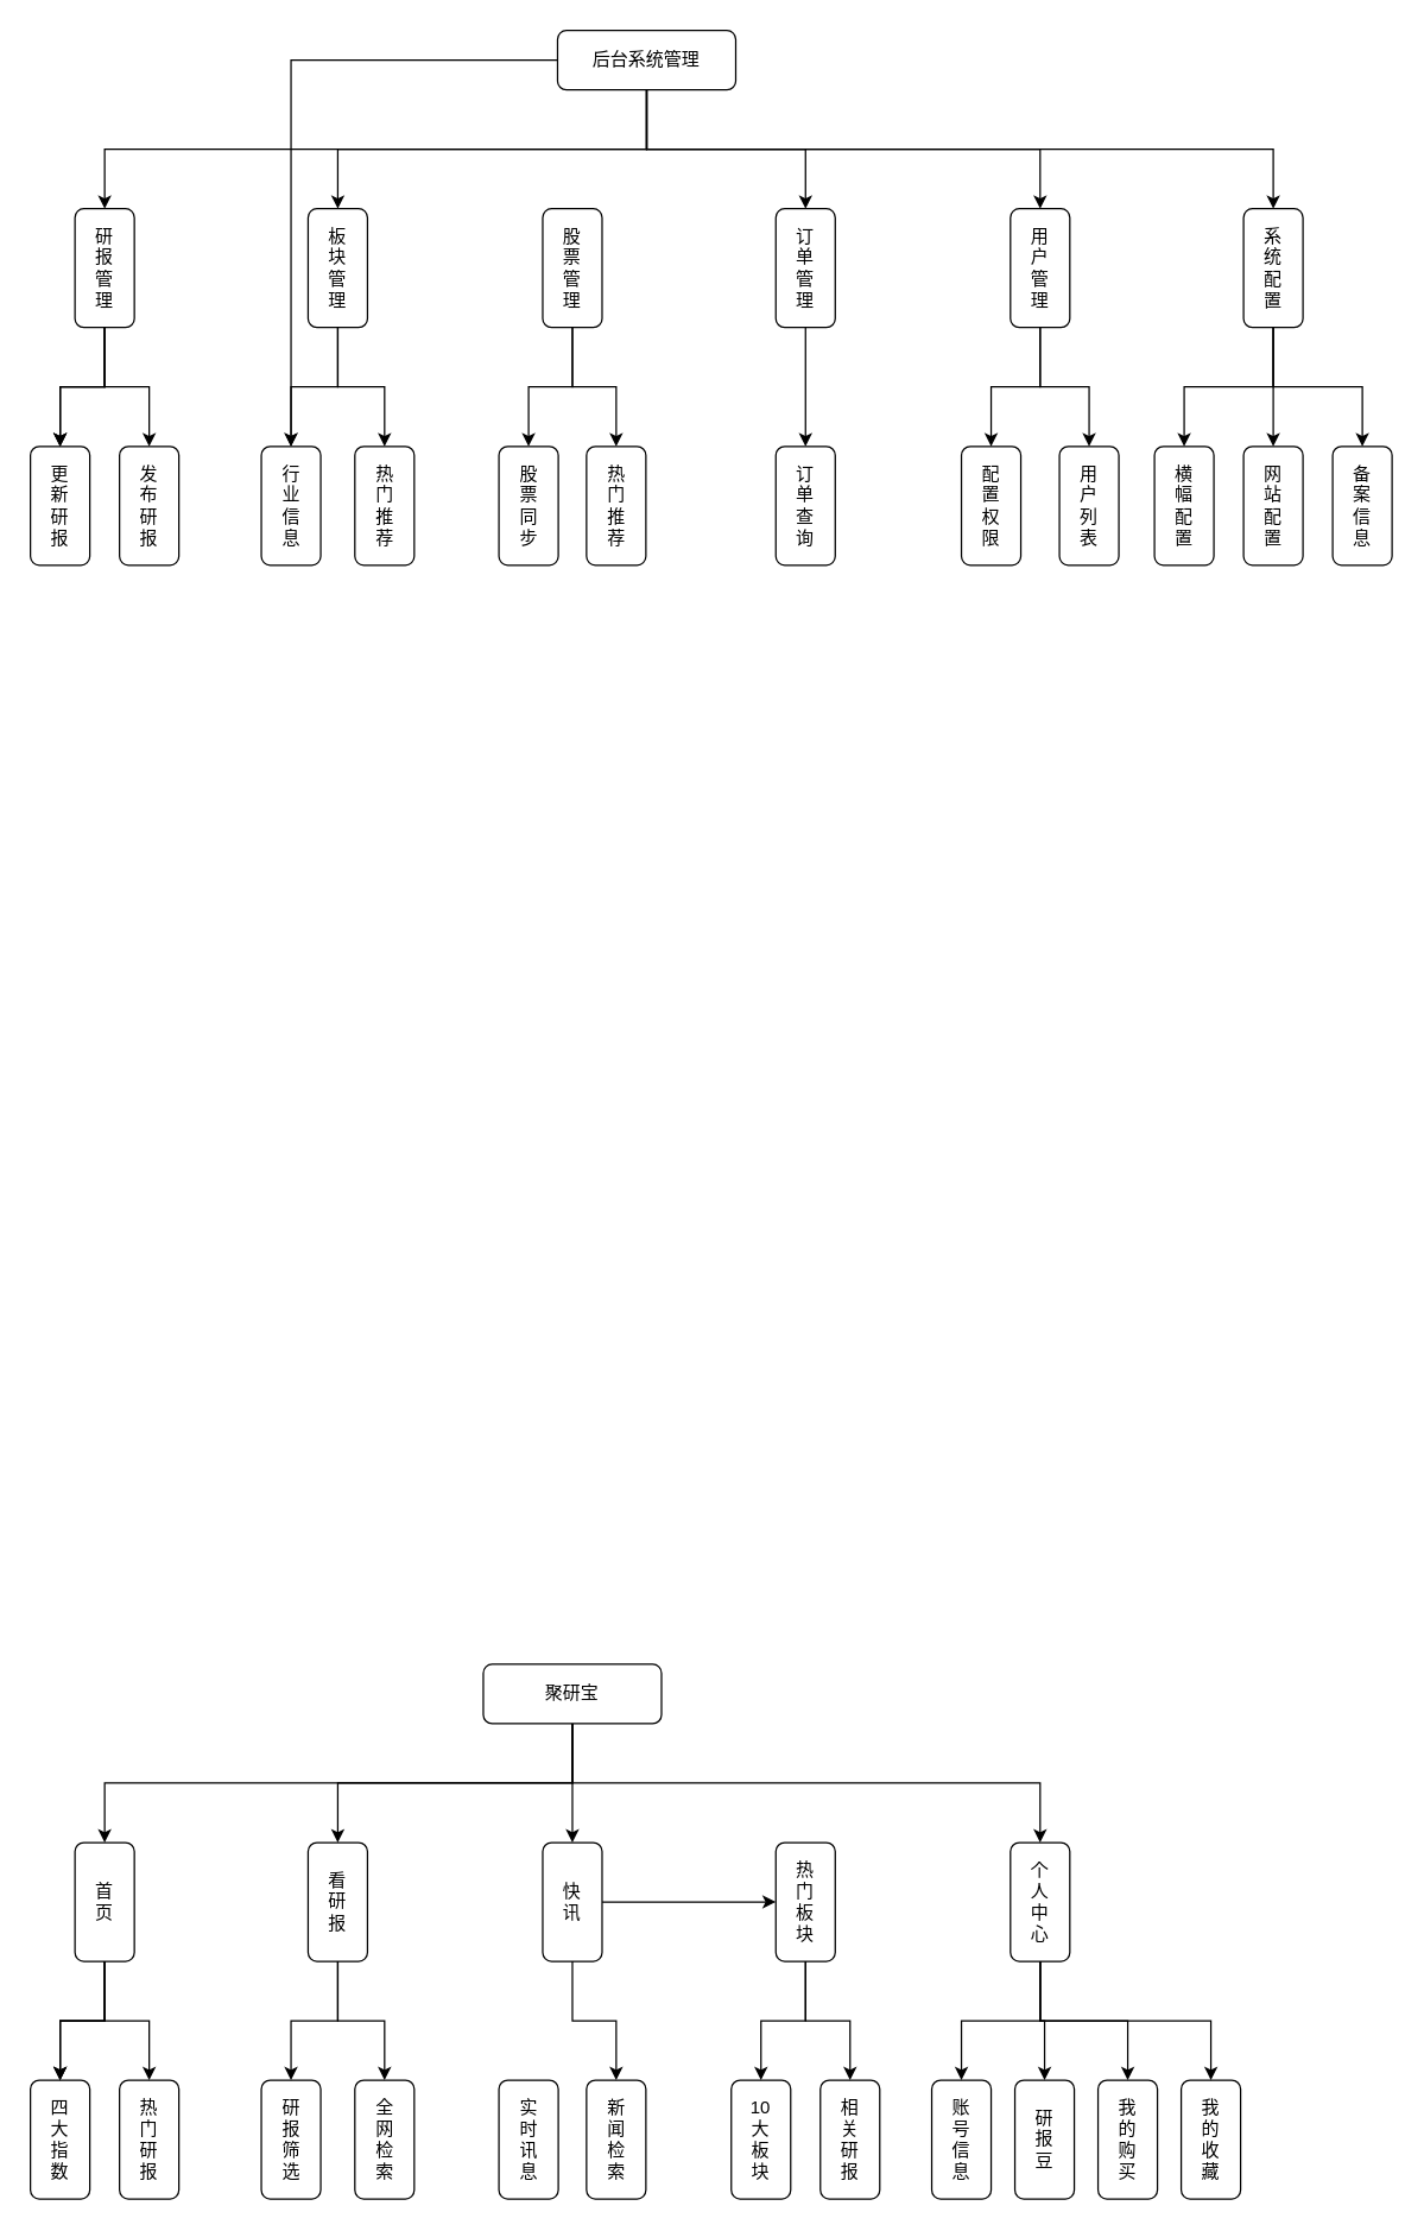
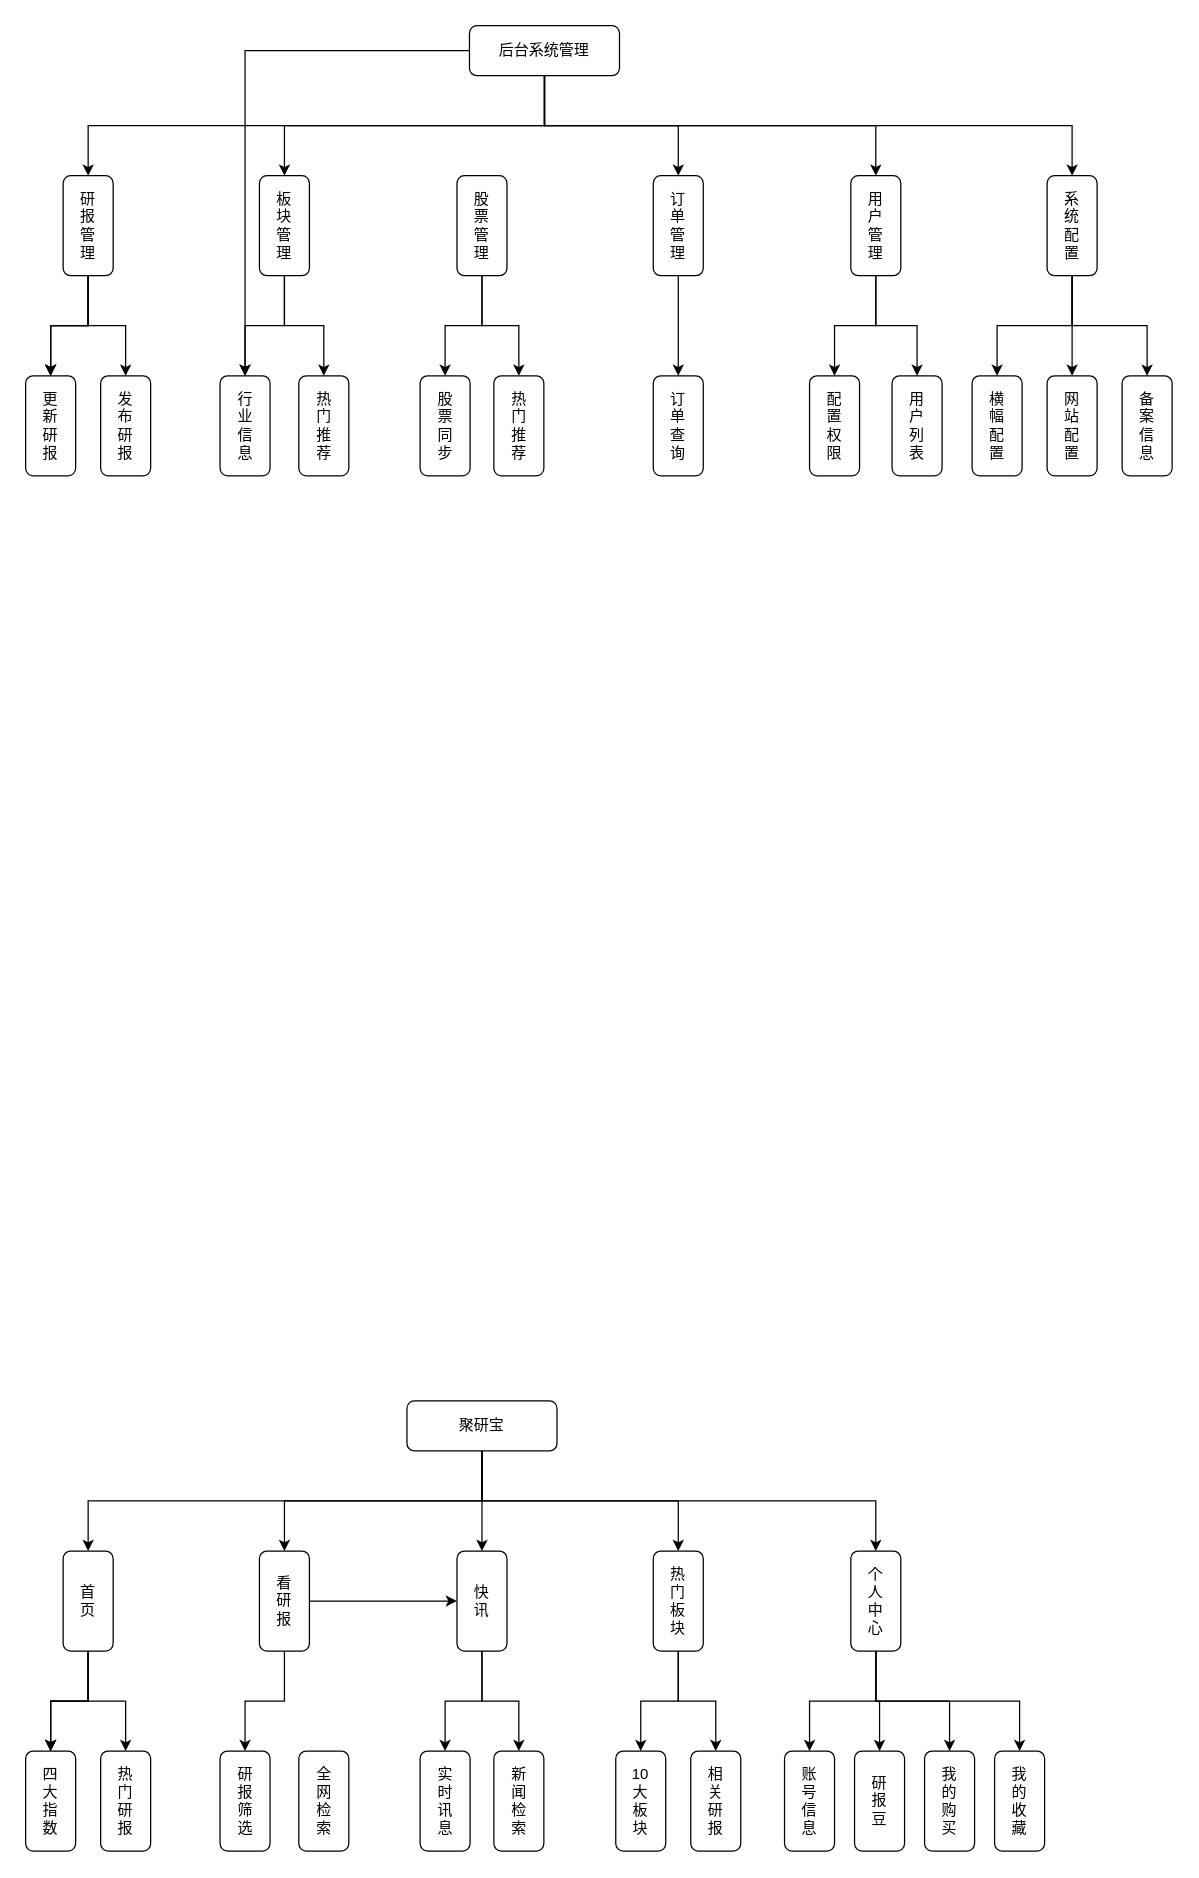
+ <mxCell id="45" style="edgeStyle=orthogonalEdgeStyle;rounded=0;orthogonalLoop=1;jettySize=auto;html=1;" edge="1" parent="1" source="46" target="63"><mxGeometry relative="1" as="geometry"><Array as="points"><mxPoint x="385" y="1200" /><mxPoint x="542" y="1200" /></Array></mxGeometry></mxCell>
- <mxCell id="58" value="" style="edgeStyle=orthogonalEdgeStyle;rounded=0;orthogonalLoop=1;jettySize=auto;html=1;" edge="1" parent="1" source="60" target="63"><mxGeometry relative="1" as="geometry" /></mxCell>
+ <mxCell id="58" value="" style="edgeStyle=orthogonalEdgeStyle;rounded=0;orthogonalLoop=1;jettySize=auto;html=1;" edge="1" parent="1" source="60" target="72"><mxGeometry relative="1" as="geometry" /></mxCell>
- <mxCell id="56" style="edgeStyle=orthogonalEdgeStyle;rounded=0;orthogonalLoop=1;jettySize=auto;html=1;" edge="1" parent="1" source="57" target="71"><mxGeometry relative="1" as="geometry" /></mxCell>
+ <mxCell id="56" style="edgeStyle=orthogonalEdgeStyle;rounded=0;orthogonalLoop=1;jettySize=auto;html=1;" edge="1" parent="1" source="57" target="60"><mxGeometry relative="1" as="geometry" /></mxCell>
